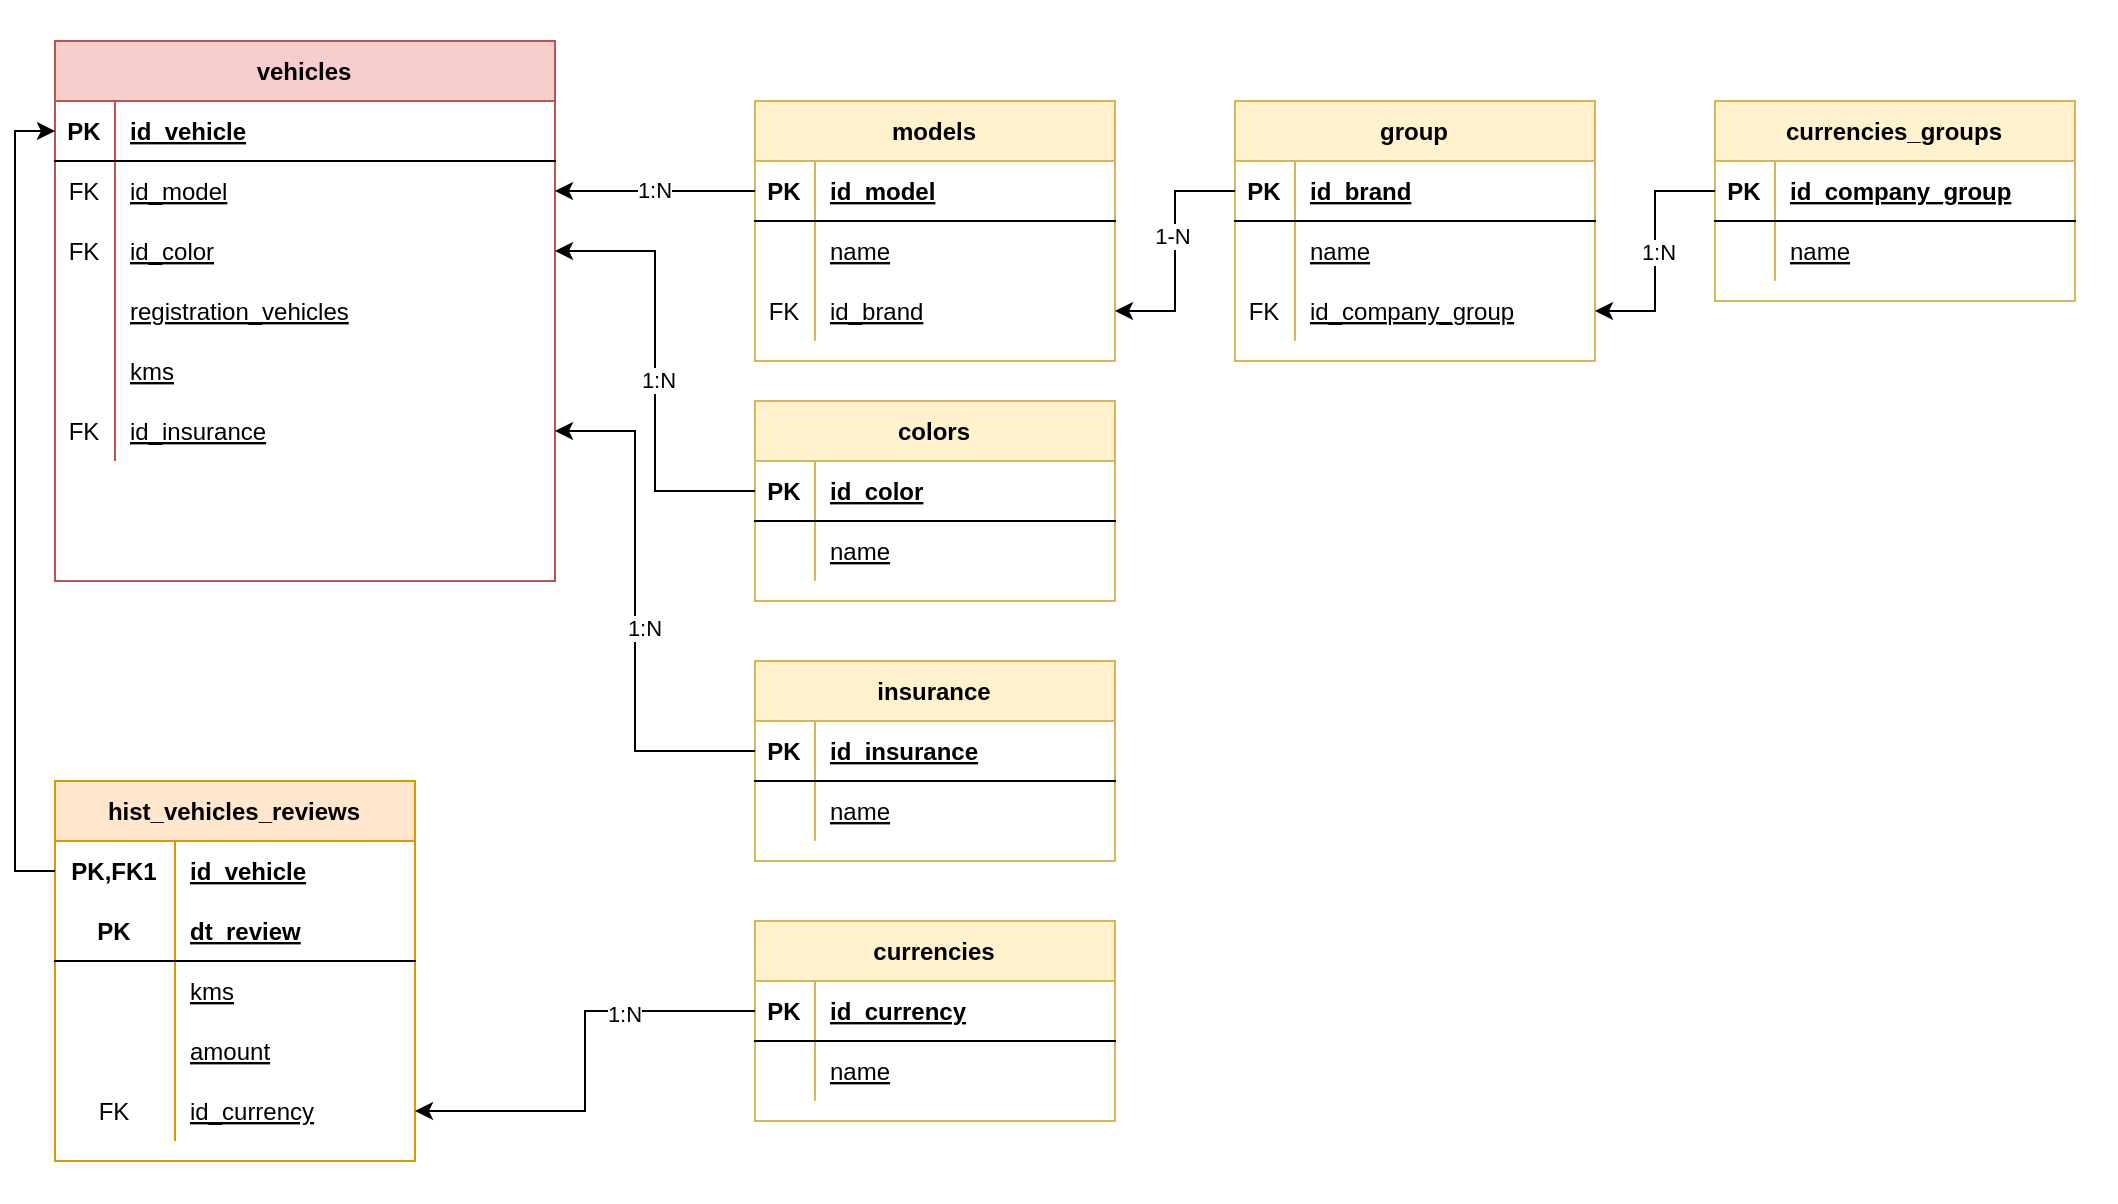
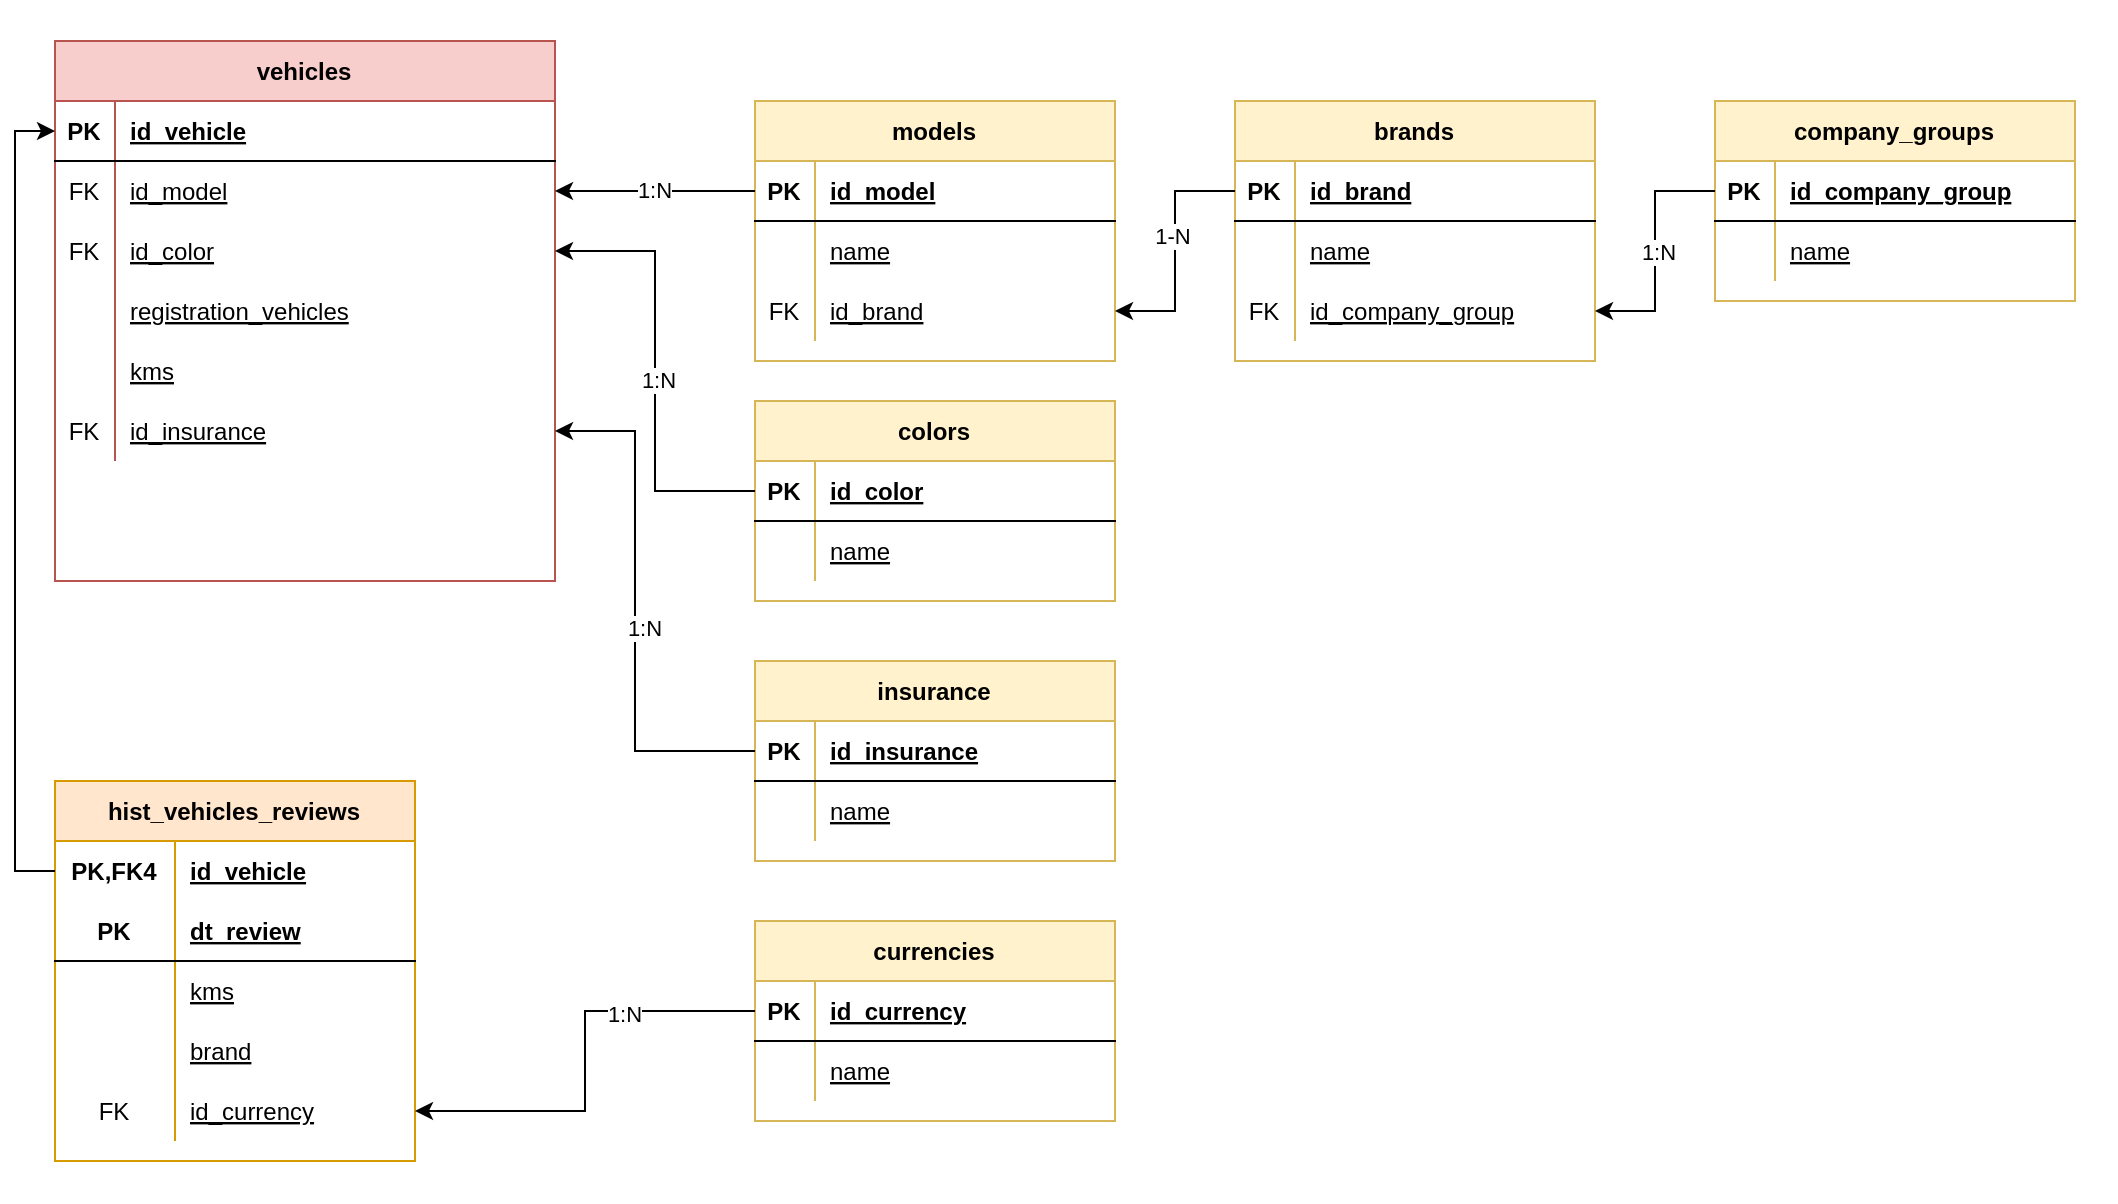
- <mxCell id="38" value="group" style="shape=table;startSize=30;container=1;collapsible=1;childLayout=tableLayout;fixedRows=1;rowLines=0;fontStyle=1;align=center;resizeLast=1;fillColor=#fff2cc;strokeColor=#d6b656;" vertex="1" parent="1"><mxGeometry x="610" y="50" width="180" height="130" as="geometry" /></mxCell>
+ <mxCell id="38" value="brands" style="shape=table;startSize=30;container=1;collapsible=1;childLayout=tableLayout;fixedRows=1;rowLines=0;fontStyle=1;align=center;resizeLast=1;fillColor=#fff2cc;strokeColor=#d6b656;" vertex="1" parent="1"><mxGeometry x="610" y="50" width="180" height="130" as="geometry" /></mxCell>
- <mxCell id="51" value="currencies_groups" style="shape=table;startSize=30;container=1;collapsible=1;childLayout=tableLayout;fixedRows=1;rowLines=0;fontStyle=1;align=center;resizeLast=1;fillColor=#fff2cc;strokeColor=#d6b656;" vertex="1" parent="1"><mxGeometry x="850" y="50" width="180" height="100" as="geometry" /></mxCell>
+ <mxCell id="51" value="company_groups" style="shape=table;startSize=30;container=1;collapsible=1;childLayout=tableLayout;fixedRows=1;rowLines=0;fontStyle=1;align=center;resizeLast=1;fillColor=#fff2cc;strokeColor=#d6b656;" vertex="1" parent="1"><mxGeometry x="850" y="50" width="180" height="100" as="geometry" /></mxCell>
- <mxCell id="80" value="PK,FK1" style="shape=partialRectangle;connectable=0;fillColor=none;top=0;left=0;bottom=0;right=0;fontStyle=1;overflow=hidden;" vertex="1" parent="79"><mxGeometry width="60" height="30" as="geometry"><mxRectangle width="60" height="30" as="alternateBounds" /></mxGeometry></mxCell>
+ <mxCell id="80" value="PK,FK4" style="shape=partialRectangle;connectable=0;fillColor=none;top=0;left=0;bottom=0;right=0;fontStyle=1;overflow=hidden;" vertex="1" parent="79"><mxGeometry width="60" height="30" as="geometry"><mxRectangle width="60" height="30" as="alternateBounds" /></mxGeometry></mxCell>
- <mxCell id="90" value="amount" style="shape=partialRectangle;connectable=0;fillColor=none;top=0;left=0;bottom=0;right=0;align=left;spacingLeft=6;overflow=hidden;fontStyle=4" vertex="1" parent="88"><mxGeometry x="60" width="120" height="30" as="geometry"><mxRectangle width="120" height="30" as="alternateBounds" /></mxGeometry></mxCell>
+ <mxCell id="90" value="brand" style="shape=partialRectangle;connectable=0;fillColor=none;top=0;left=0;bottom=0;right=0;align=left;spacingLeft=6;overflow=hidden;fontStyle=4" vertex="1" parent="88"><mxGeometry x="60" width="120" height="30" as="geometry"><mxRectangle width="120" height="30" as="alternateBounds" /></mxGeometry></mxCell>
